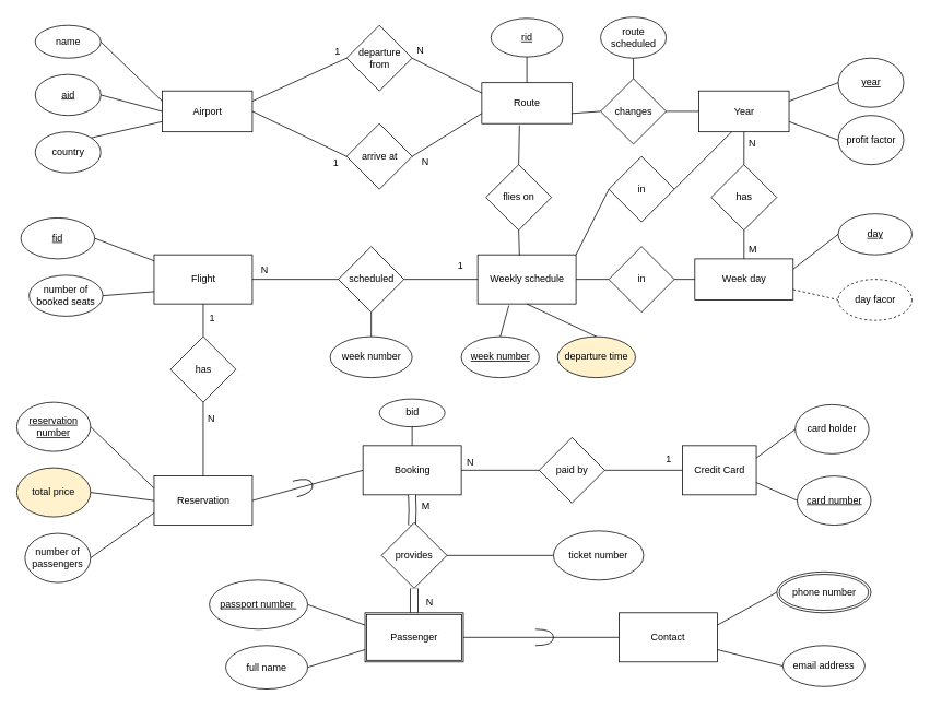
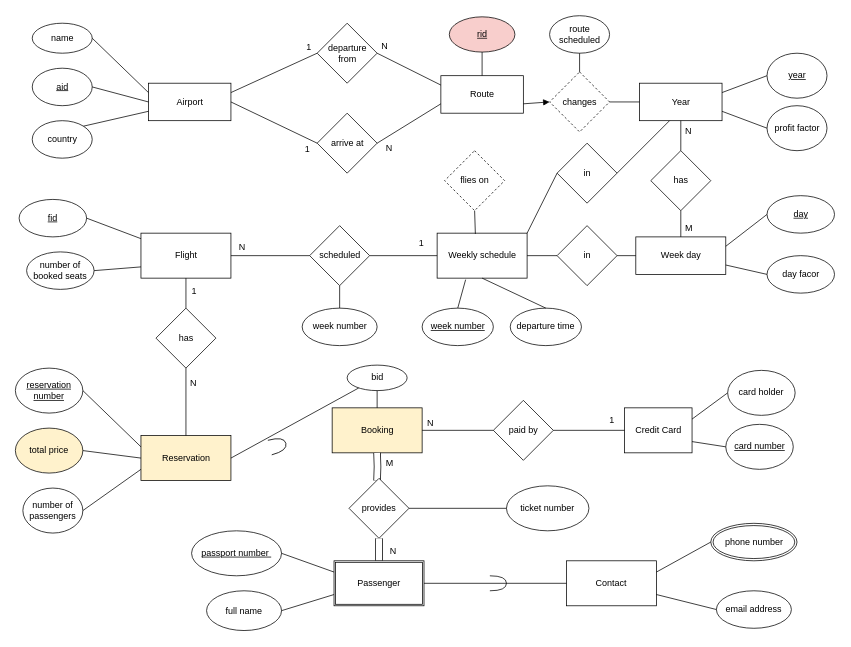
- <mxCell id="102" value="&lt;u&gt;rid&lt;/u&gt;" style="ellipse;whiteSpace=wrap;html=1;" parent="1" vertex="1"><mxGeometry x="598.75" y="21.5" width="87.5" height="47" as="geometry" /></mxCell>
+ <mxCell id="102" value="&lt;u&gt;rid&lt;/u&gt;" style="ellipse;whiteSpace=wrap;html=1;fillColor=#f8cecc;" parent="1" vertex="1"><mxGeometry x="598.75" y="21.5" width="87.5" height="47" as="geometry" /></mxCell>
- <mxCell id="23" value="" style="endArrow=none;html=1;rounded=0;entryX=0;entryY=0.5;entryDx=0;entryDy=0;exitX=1;exitY=0.75;exitDx=0;exitDy=0;" parent="1" source="9" target="21" edge="1"><mxGeometry width="50" height="50" relative="1" as="geometry"><mxPoint x="722.5" y="100" as="sourcePoint" /><mxPoint x="742.5" y="90" as="targetPoint" /></mxGeometry></mxCell>
+ <mxCell id="23" value="" style="endArrow=block;html=1;rounded=0;entryX=0;entryY=0.5;entryDx=0;entryDy=0;exitX=1;exitY=0.75;exitDx=0;exitDy=0;" parent="1" source="9" target="21" edge="1"><mxGeometry width="50" height="50" relative="1" as="geometry"><mxPoint x="722.5" y="100" as="sourcePoint" /><mxPoint x="742.5" y="90" as="targetPoint" /></mxGeometry></mxCell>
- <mxCell id="21" value="changes" style="rhombus;whiteSpace=wrap;html=1;" parent="1" vertex="1"><mxGeometry x="732.5" y="95" width="80" height="80" as="geometry" /></mxCell>
+ <mxCell id="21" value="changes" style="rhombus;whiteSpace=wrap;html=1;dashed=1;" parent="1" vertex="1"><mxGeometry x="732.5" y="95" width="80" height="80" as="geometry" /></mxCell>
- <mxCell id="40" value="" style="endArrow=none;html=1;rounded=0;exitX=0.5;exitY=0;exitDx=0;exitDy=0;entryX=0.418;entryY=1.04;entryDx=0;entryDy=0;entryPerimeter=0;" parent="1" source="38" target="9" edge="1"><mxGeometry width="50" height="50" relative="1" as="geometry"><mxPoint x="582.5" y="210" as="sourcePoint" /><mxPoint x="632.5" y="160" as="targetPoint" /></mxGeometry></mxCell>
- <mxCell id="38" value="flies on" style="rhombus;whiteSpace=wrap;html=1;" parent="1" vertex="1"><mxGeometry x="592.5" y="200" width="80" height="80" as="geometry" /></mxCell>
+ <mxCell id="38" value="flies on" style="rhombus;whiteSpace=wrap;html=1;dashed=1;" parent="1" vertex="1"><mxGeometry x="592.5" y="200" width="80" height="80" as="geometry" /></mxCell>
- <mxCell id="33" value="" style="endArrow=none;html=1;rounded=0;entryX=0;entryY=0.5;entryDx=0;entryDy=0;exitX=1;exitY=0.75;exitDx=0;exitDy=0;dashed=1;" parent="1" source="26" target="31" edge="1"><mxGeometry width="50" height="50" relative="1" as="geometry"><mxPoint x="1002.5" y="420" as="sourcePoint" /><mxPoint x="982.5" y="430" as="targetPoint" /></mxGeometry></mxCell>
+ <mxCell id="33" value="" style="endArrow=none;html=1;rounded=0;entryX=0;entryY=0.5;entryDx=0;entryDy=0;exitX=1;exitY=0.75;exitDx=0;exitDy=0;" parent="1" source="26" target="31" edge="1"><mxGeometry width="50" height="50" relative="1" as="geometry"><mxPoint x="1002.5" y="420" as="sourcePoint" /><mxPoint x="982.5" y="430" as="targetPoint" /></mxGeometry></mxCell>
- <mxCell id="31" value="day facor" style="ellipse;whiteSpace=wrap;html=1;dashed=1;" parent="1" vertex="1"><mxGeometry x="1022.5" y="340" width="90" height="50" as="geometry" /></mxCell>
+ <mxCell id="31" value="day facor" style="ellipse;whiteSpace=wrap;html=1;" parent="1" vertex="1"><mxGeometry x="1022.5" y="340" width="90" height="50" as="geometry" /></mxCell>
- <mxCell id="104" value="departure time" style="ellipse;whiteSpace=wrap;html=1;fillColor=#fff2cc;" parent="1" vertex="1"><mxGeometry x="680" y="410" width="95" height="50" as="geometry" /></mxCell>
+ <mxCell id="104" value="departure time" style="ellipse;whiteSpace=wrap;html=1;" parent="1" vertex="1"><mxGeometry x="680" y="410" width="95" height="50" as="geometry" /></mxCell>
- <mxCell id="61" value="Booking" style="rounded=0;whiteSpace=wrap;html=1;" parent="1" vertex="1"><mxGeometry x="442.5" y="543" width="120" height="60" as="geometry" /></mxCell>
+ <mxCell id="61" value="Booking" style="rounded=0;whiteSpace=wrap;html=1;fillColor=#fff2cc;" parent="1" vertex="1"><mxGeometry x="442.5" y="543" width="120" height="60" as="geometry" /></mxCell>
- <mxCell id="62" value="" style="endArrow=none;html=1;rounded=0;exitX=1;exitY=0.5;exitDx=0;exitDy=0;entryX=0;entryY=0.5;entryDx=0;entryDy=0;startArrow=none;" parent="1" source="50" target="61" edge="1"><mxGeometry width="50" height="50" relative="1" as="geometry"><mxPoint x="622.5" y="370" as="sourcePoint" /><mxPoint x="672.5" y="320" as="targetPoint" /></mxGeometry></mxCell>
+ <mxCell id="62" value="" style="endArrow=none;html=1;rounded=0;exitX=1;exitY=0.5;exitDx=0;exitDy=0;startArrow=none;" parent="1" source="50" target="108" edge="1"><mxGeometry width="50" height="50" relative="1" as="geometry"><mxPoint x="622.5" y="370" as="sourcePoint" /><mxPoint x="672.5" y="320" as="targetPoint" /></mxGeometry></mxCell>
- <mxCell id="50" value="Reservation" style="rounded=0;whiteSpace=wrap;html=1;" parent="1" vertex="1"><mxGeometry x="187.5" y="580" width="120" height="60" as="geometry" /></mxCell>
+ <mxCell id="50" value="Reservation" style="rounded=0;whiteSpace=wrap;html=1;fillColor=#fff2cc;" parent="1" vertex="1"><mxGeometry x="187.5" y="580" width="120" height="60" as="geometry" /></mxCell>
- <mxCell id="67" value="&lt;u&gt;card number&lt;/u&gt;" style="ellipse;whiteSpace=wrap;html=1;" parent="1" vertex="1"><mxGeometry x="972.5" y="580" width="90" height="60" as="geometry" /></mxCell>
+ <mxCell id="67" value="&lt;u&gt;card number&lt;/u&gt;" style="ellipse;whiteSpace=wrap;html=1;" parent="1" vertex="1"><mxGeometry x="967.5" y="565" width="90" height="60" as="geometry" /></mxCell>
